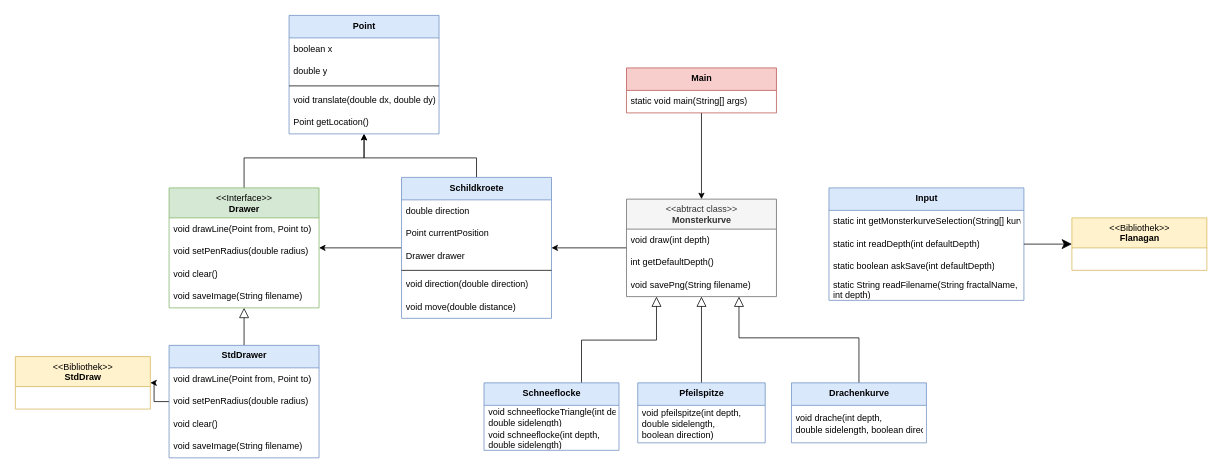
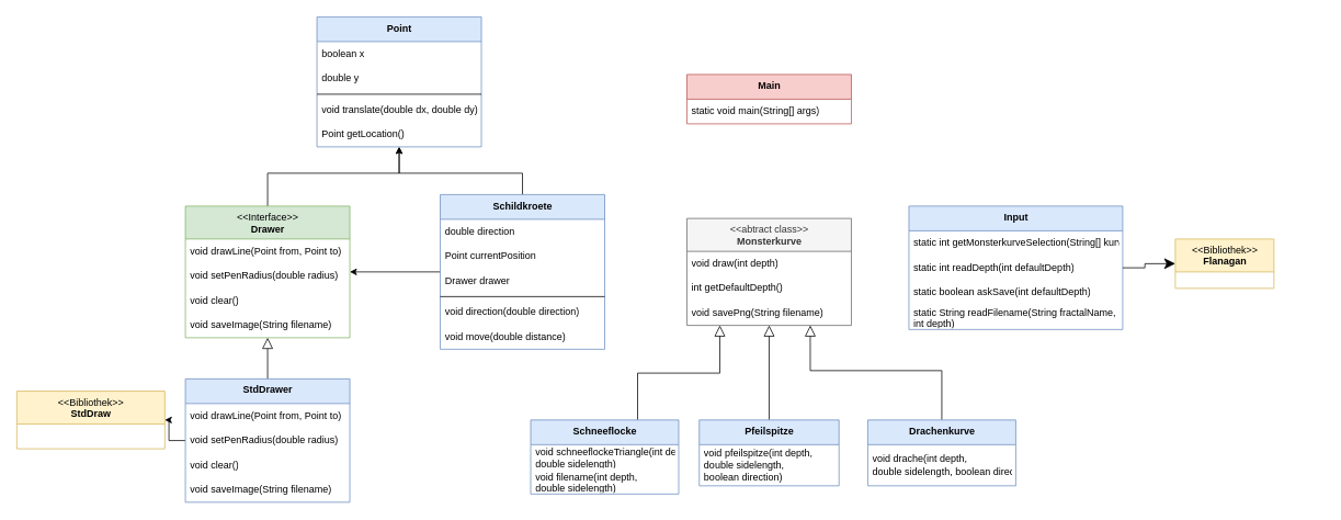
- <mxCell id="46" style="edgeStyle=orthogonalEdgeStyle;rounded=0;orthogonalLoop=1;jettySize=auto;html=1;endArrow=classic;endFill=1;" edge="1" parent="1" source="47" target="31"><mxGeometry relative="1" as="geometry" /></mxCell>
- <mxCell id="54" value="&amp;lt;&amp;lt;Bibliothek&amp;gt;&amp;gt;&lt;br&gt;&lt;b&gt;Flanagan&lt;/b&gt;" style="swimlane;fontStyle=0;align=center;verticalAlign=top;childLayout=stackLayout;horizontal=1;startSize=40;horizontalStack=0;resizeParent=1;resizeParentMax=0;resizeLast=0;collapsible=0;marginBottom=0;html=1;fillColor=#fff2cc;strokeColor=#d6b656;" vertex="1" parent="1"><mxGeometry x="1429" y="290" width="180" height="70" as="geometry" /></mxCell>
+ <mxCell id="54" value="&amp;lt;&amp;lt;Bibliothek&amp;gt;&amp;gt;&lt;br&gt;&lt;b&gt;Flanagan&lt;/b&gt;" style="swimlane;fontStyle=0;align=center;verticalAlign=top;childLayout=stackLayout;horizontal=1;startSize=40;horizontalStack=0;resizeParent=1;resizeParentMax=0;resizeLast=0;collapsible=0;marginBottom=0;html=1;fillColor=#fff2cc;strokeColor=#d6b656;" vertex="1" parent="1"><mxGeometry x="1429" y="290" width="120" height="60" as="geometry" /></mxCell>
- <mxCell id="30" style="edgeStyle=orthogonalEdgeStyle;rounded=0;orthogonalLoop=1;jettySize=auto;html=1;" edge="1" parent="1" source="31" target="17"><mxGeometry relative="1" as="geometry" /></mxCell>
- <mxCell id="38" value="void schneeflocke(int depth,&lt;br&gt;double sidelength)" style="text;html=1;strokeColor=none;fillColor=none;align=left;verticalAlign=middle;spacingLeft=4;spacingRight=4;overflow=hidden;rotatable=0;points=[[0,0.5],[1,0.5]];portConstraint=eastwest;" vertex="1" parent="36"><mxGeometry y="60" width="180" height="30" as="geometry" /></mxCell>
+ <mxCell id="38" value="void filename(int depth,&lt;br&gt;double sidelength)" style="text;html=1;strokeColor=none;fillColor=none;align=left;verticalAlign=middle;spacingLeft=4;spacingRight=4;overflow=hidden;rotatable=0;points=[[0,0.5],[1,0.5]];portConstraint=eastwest;" vertex="1" parent="36"><mxGeometry y="60" width="180" height="30" as="geometry" /></mxCell>
